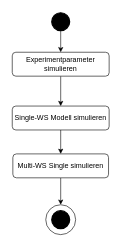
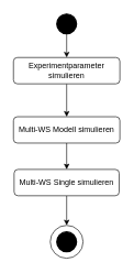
- <mxCell id="3" value="Single-WS Modell simulieren" style="rounded=1;whiteSpace=wrap;html=1;fontSize=12;glass=0;strokeWidth=1;shadow=0;" parent="1" vertex="1"><mxGeometry x="20" y="176" width="162" height="40" as="geometry" /></mxCell>
+ <mxCell id="3" value="Multi-WS Modell simulieren" style="rounded=1;whiteSpace=wrap;html=1;fontSize=12;glass=0;strokeWidth=1;shadow=0;" parent="1" vertex="1"><mxGeometry x="20" y="176" width="162" height="40" as="geometry" /></mxCell>
